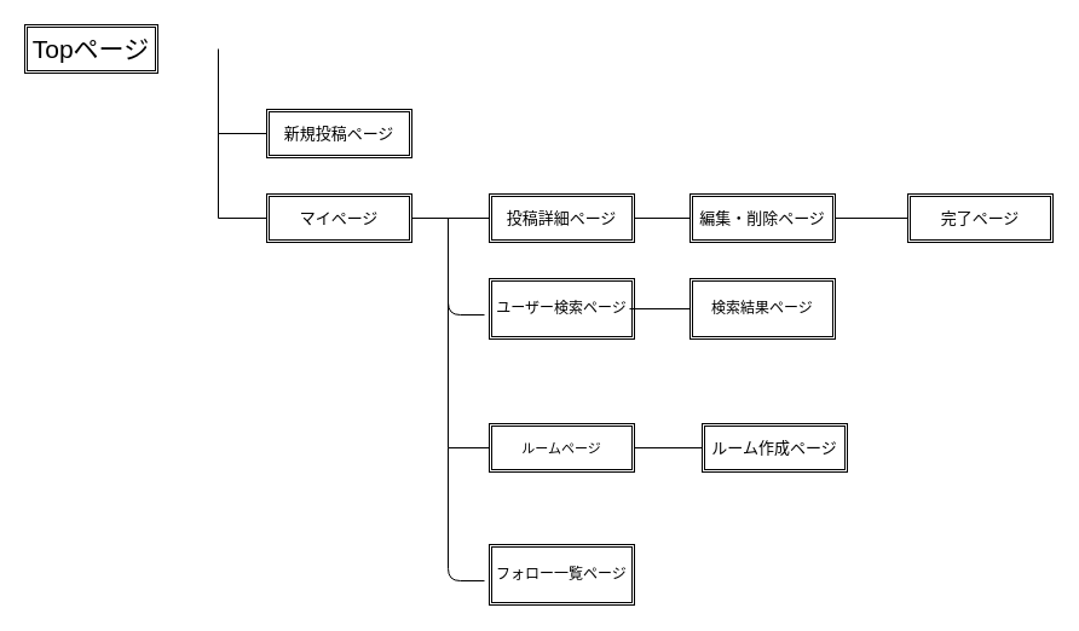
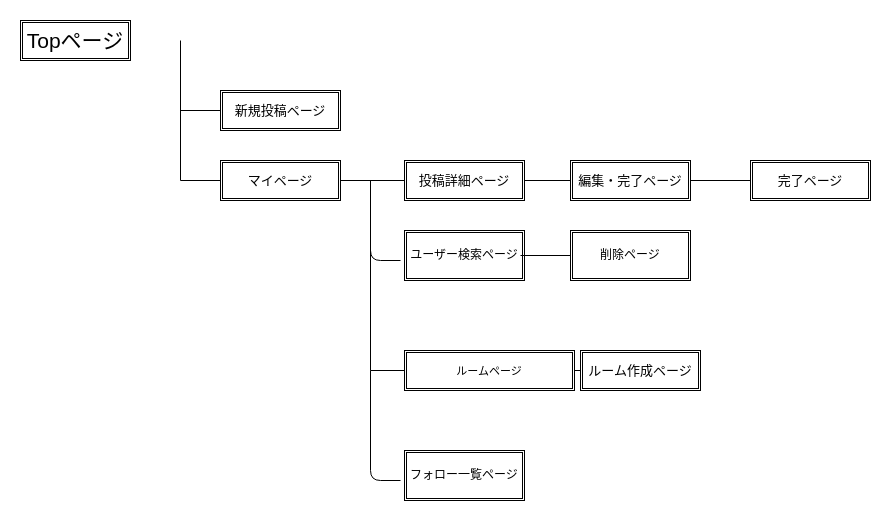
- <mxCell id="6" value="編集・削除ページ" style="shape=ext;double=1;rounded=0;whiteSpace=wrap;html=1;shadow=0;fontSize=13;" parent="1" vertex="1"><mxGeometry x="570" y="160" width="120" height="40" as="geometry" /></mxCell>
+ <mxCell id="6" value="編集・完了ページ" style="shape=ext;double=1;rounded=0;whiteSpace=wrap;html=1;shadow=0;fontSize=13;" parent="1" vertex="1"><mxGeometry x="570" y="160" width="120" height="40" as="geometry" /></mxCell>
- <mxCell id="18" value="検索結果ページ" style="shape=ext;double=1;rounded=0;whiteSpace=wrap;html=1;" parent="1" vertex="1"><mxGeometry x="570" y="230" width="120" height="50" as="geometry" /></mxCell>
+ <mxCell id="18" value="削除ページ" style="shape=ext;double=1;rounded=0;whiteSpace=wrap;html=1;" parent="1" vertex="1"><mxGeometry x="570" y="230" width="120" height="50" as="geometry" /></mxCell>
- <mxCell id="9" value="&lt;font style=&quot;font-size: 11px;&quot;&gt;ルームページ&lt;/font&gt;" style="shape=ext;double=1;rounded=0;whiteSpace=wrap;html=1;shadow=0;fontSize=13;" parent="1" vertex="1"><mxGeometry x="404" y="350" width="120" height="40" as="geometry" /></mxCell>
+ <mxCell id="9" value="&lt;font style=&quot;font-size: 11px;&quot;&gt;ルームページ&lt;/font&gt;" style="shape=ext;double=1;rounded=0;whiteSpace=wrap;html=1;shadow=0;fontSize=13;" parent="1" vertex="1"><mxGeometry x="404" y="350" width="170" height="40" as="geometry" /></mxCell>
